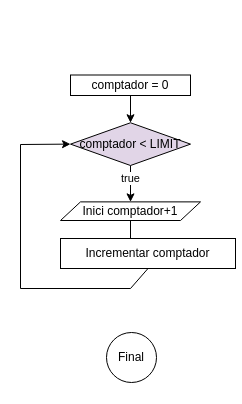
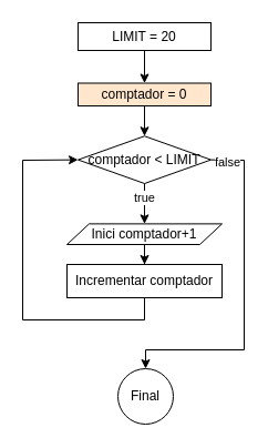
+ <mxCell id="4" value="LIMIT = 20" style="whiteSpace=wrap;html=1;" vertex="1" parent="1"><mxGeometry x="70" y="20" width="120" height="25" as="geometry" /></mxCell>
+ <mxCell id="3" value="" style="edgeStyle=orthogonalEdgeStyle;rounded=0;orthogonalLoop=1;jettySize=auto;html=1;" edge="1" parent="1" source="4" target="6"><mxGeometry relative="1" as="geometry" /></mxCell>
- <mxCell id="6" value="comptador = 0" style="whiteSpace=wrap;html=1;" vertex="1" parent="1"><mxGeometry x="70" y="74.5" width="120" height="20.5" as="geometry" /></mxCell>
+ <mxCell id="6" value="comptador = 0" style="whiteSpace=wrap;html=1;fillColor=#ffe6cc;" vertex="1" parent="1"><mxGeometry x="70" y="74.5" width="120" height="20.5" as="geometry" /></mxCell>
- <mxCell id="9" value="comptador &amp;lt; LIMIT" style="rhombus;whiteSpace=wrap;html=1;fillColor=#e1d5e7;" vertex="1" parent="1"><mxGeometry x="70" y="122.25" width="120" height="42.75" as="geometry" /></mxCell>
+ <mxCell id="9" value="comptador &amp;lt; LIMIT" style="rhombus;whiteSpace=wrap;html=1;" vertex="1" parent="1"><mxGeometry x="70" y="122.25" width="120" height="42.75" as="geometry" /></mxCell>
- <mxCell id="14" value="Incrementar comptador" style="rounded=0;whiteSpace=wrap;html=1;" vertex="1" parent="1"><mxGeometry x="60" y="238" width="175" height="30" as="geometry" /></mxCell>
+ <mxCell id="14" value="Incrementar comptador" style="rounded=0;whiteSpace=wrap;html=1;" vertex="1" parent="1"><mxGeometry x="60" y="238" width="140" height="30" as="geometry" /></mxCell>
+ <mxCell id="12" value="" style="endArrow=classic;html=1;rounded=0;exitX=1;exitY=0.5;exitDx=0;exitDy=0;entryX=0.5;entryY=0;entryDx=0;entryDy=0;" edge="1" parent="1" source="9" target="2"><mxGeometry width="50" height="50" relative="1" as="geometry"><mxPoint x="110" y="208" as="sourcePoint" /><mxPoint x="160" y="158" as="targetPoint" /><Array as="points"><mxPoint x="220" y="144" /><mxPoint x="220" y="315" /><mxPoint x="131" y="315" /></Array></mxGeometry></mxCell>
+ <mxCell id="13" value="false" style="edgeLabel;html=1;align=center;verticalAlign=middle;resizable=0;points=[];" vertex="1" connectable="0" parent="12"><mxGeometry x="-0.9" y="-2" relative="1" as="geometry"><mxPoint as="offset" /></mxGeometry></mxCell>
